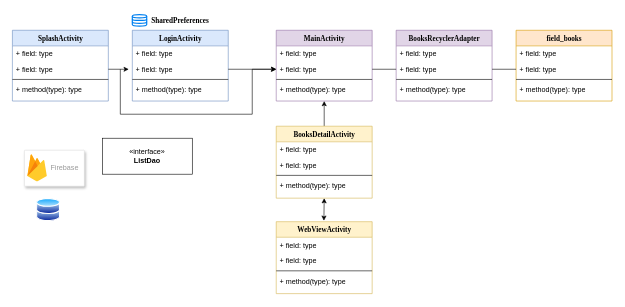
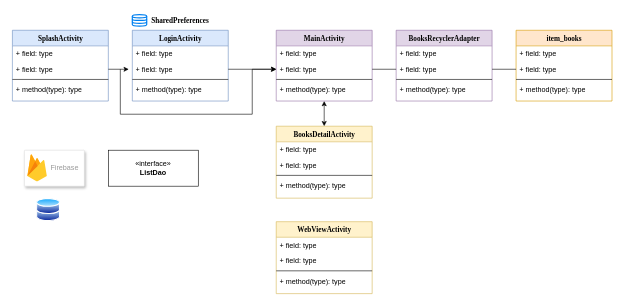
- <mxCell id="8" value="field_books" style="swimlane;html=1;fontStyle=1;align=center;verticalAlign=top;childLayout=stackLayout;horizontal=1;startSize=26;horizontalStack=0;resizeParent=1;resizeLast=0;collapsible=1;marginBottom=0;swimlaneFillColor=#ffffff;rounded=0;shadow=0;comic=0;labelBackgroundColor=none;strokeWidth=1;fillColor=#ffe6cc;fontFamily=Verdana;fontSize=12;strokeColor=#d79b00;" parent="1" vertex="1"><mxGeometry x="860" y="50" width="160" height="118" as="geometry" /></mxCell>
+ <mxCell id="8" value="item_books" style="swimlane;html=1;fontStyle=1;align=center;verticalAlign=top;childLayout=stackLayout;horizontal=1;startSize=26;horizontalStack=0;resizeParent=1;resizeLast=0;collapsible=1;marginBottom=0;swimlaneFillColor=#ffffff;rounded=0;shadow=0;comic=0;labelBackgroundColor=none;strokeWidth=1;fillColor=#ffe6cc;fontFamily=Verdana;fontSize=12;strokeColor=#d79b00;" parent="1" vertex="1"><mxGeometry x="860" y="50" width="160" height="118" as="geometry" /></mxCell>
- <mxCell id="2" style="edgeStyle=orthogonalEdgeStyle;rounded=0;orthogonalLoop=1;jettySize=auto;html=1;entryX=0.5;entryY=0;entryDx=0;entryDy=0;startArrow=classic;startFill=1;exitX=0.5;exitY=1;exitDx=0;exitDy=0;endArrow=none;" parent="1" source="13" target="35" edge="1"><mxGeometry relative="1" as="geometry"><mxPoint x="540" y="200" as="targetPoint" /><mxPoint x="540" y="160" as="sourcePoint" /></mxGeometry></mxCell>
+ <mxCell id="2" style="edgeStyle=orthogonalEdgeStyle;rounded=0;orthogonalLoop=1;jettySize=auto;html=1;entryX=0.5;entryY=0;entryDx=0;entryDy=0;startArrow=classic;startFill=1;exitX=0.5;exitY=1;exitDx=0;exitDy=0;" parent="1" source="13" target="35" edge="1"><mxGeometry relative="1" as="geometry"><mxPoint x="540" y="200" as="targetPoint" /><mxPoint x="540" y="160" as="sourcePoint" /></mxGeometry></mxCell>
- <mxCell id="25" value="«interface»&lt;br&gt;&lt;b&gt;ListDao&lt;/b&gt;" style="html=1;whiteSpace=wrap;" parent="1" vertex="1"><mxGeometry x="170" y="230" width="150" height="60" as="geometry" /></mxCell>
+ <mxCell id="25" value="«interface»&lt;br&gt;&lt;b&gt;ListDao&lt;/b&gt;" style="html=1;whiteSpace=wrap;" parent="1" vertex="1"><mxGeometry x="180" y="250" width="150" height="60" as="geometry" /></mxCell>
- <mxCell id="34" style="edgeStyle=orthogonalEdgeStyle;rounded=0;orthogonalLoop=1;jettySize=auto;html=1;exitX=0.5;exitY=1;exitDx=0;exitDy=0;entryX=0.497;entryY=-0.013;entryDx=0;entryDy=0;entryPerimeter=0;startArrow=classic;startFill=1;" parent="1" source="35" target="46" edge="1"><mxGeometry relative="1" as="geometry" /></mxCell>
